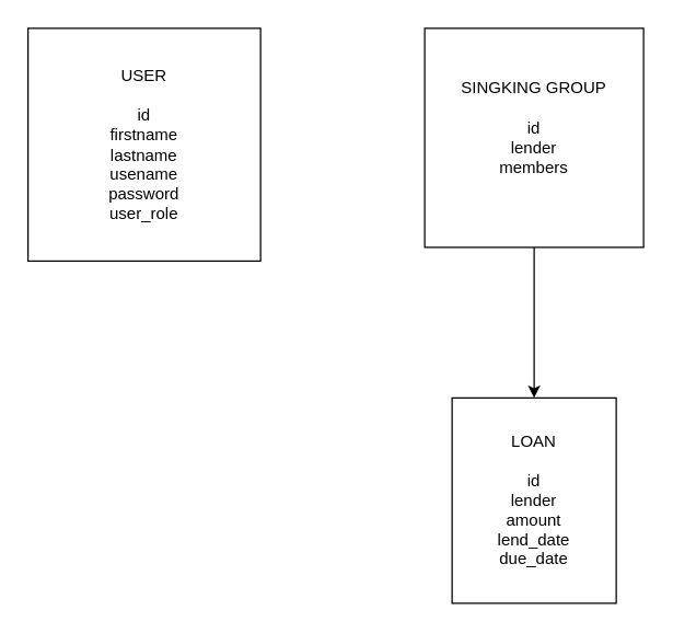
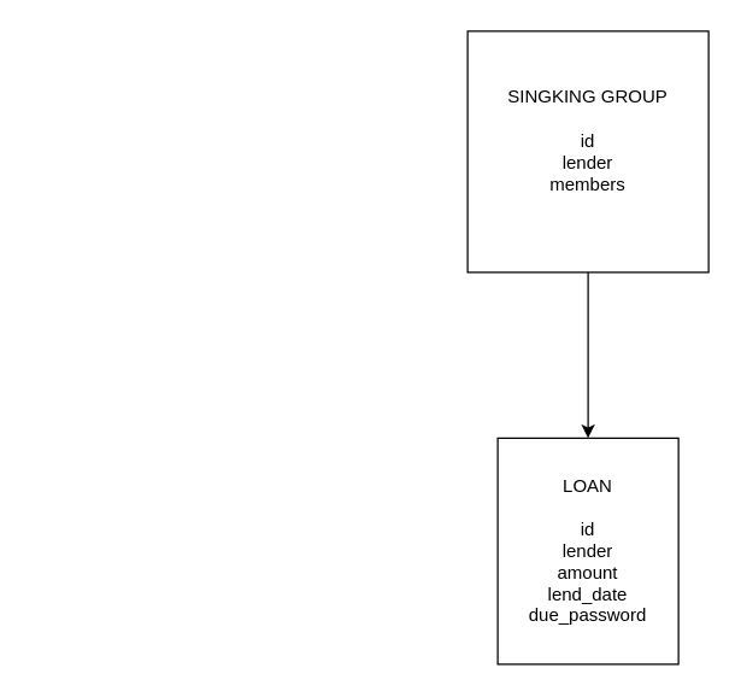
- <mxCell id="2" value="USER&lt;br&gt;&lt;br&gt;id&lt;br&gt;firstname&lt;br&gt;lastname&lt;br&gt;usename&lt;br&gt;password&lt;br&gt;user_role" style="whiteSpace=wrap;html=1;aspect=fixed;" vertex="1" parent="1"><mxGeometry x="20" y="20" width="170" height="170" as="geometry" /></mxCell>
- <mxCell id="5" value="LOAN&lt;br&gt;&lt;br&gt;id&lt;br&gt;lender&lt;br&gt;amount&lt;br&gt;lend_date&lt;br&gt;due_date" style="whiteSpace=wrap;html=1;" vertex="1" parent="1"><mxGeometry x="330" y="290" width="120" height="150" as="geometry" /></mxCell>
+ <mxCell id="5" value="LOAN&lt;br&gt;&lt;br&gt;id&lt;br&gt;lender&lt;br&gt;amount&lt;br&gt;lend_date&lt;br&gt;due_password" style="whiteSpace=wrap;html=1;" vertex="1" parent="1"><mxGeometry x="330" y="290" width="120" height="150" as="geometry" /></mxCell>
